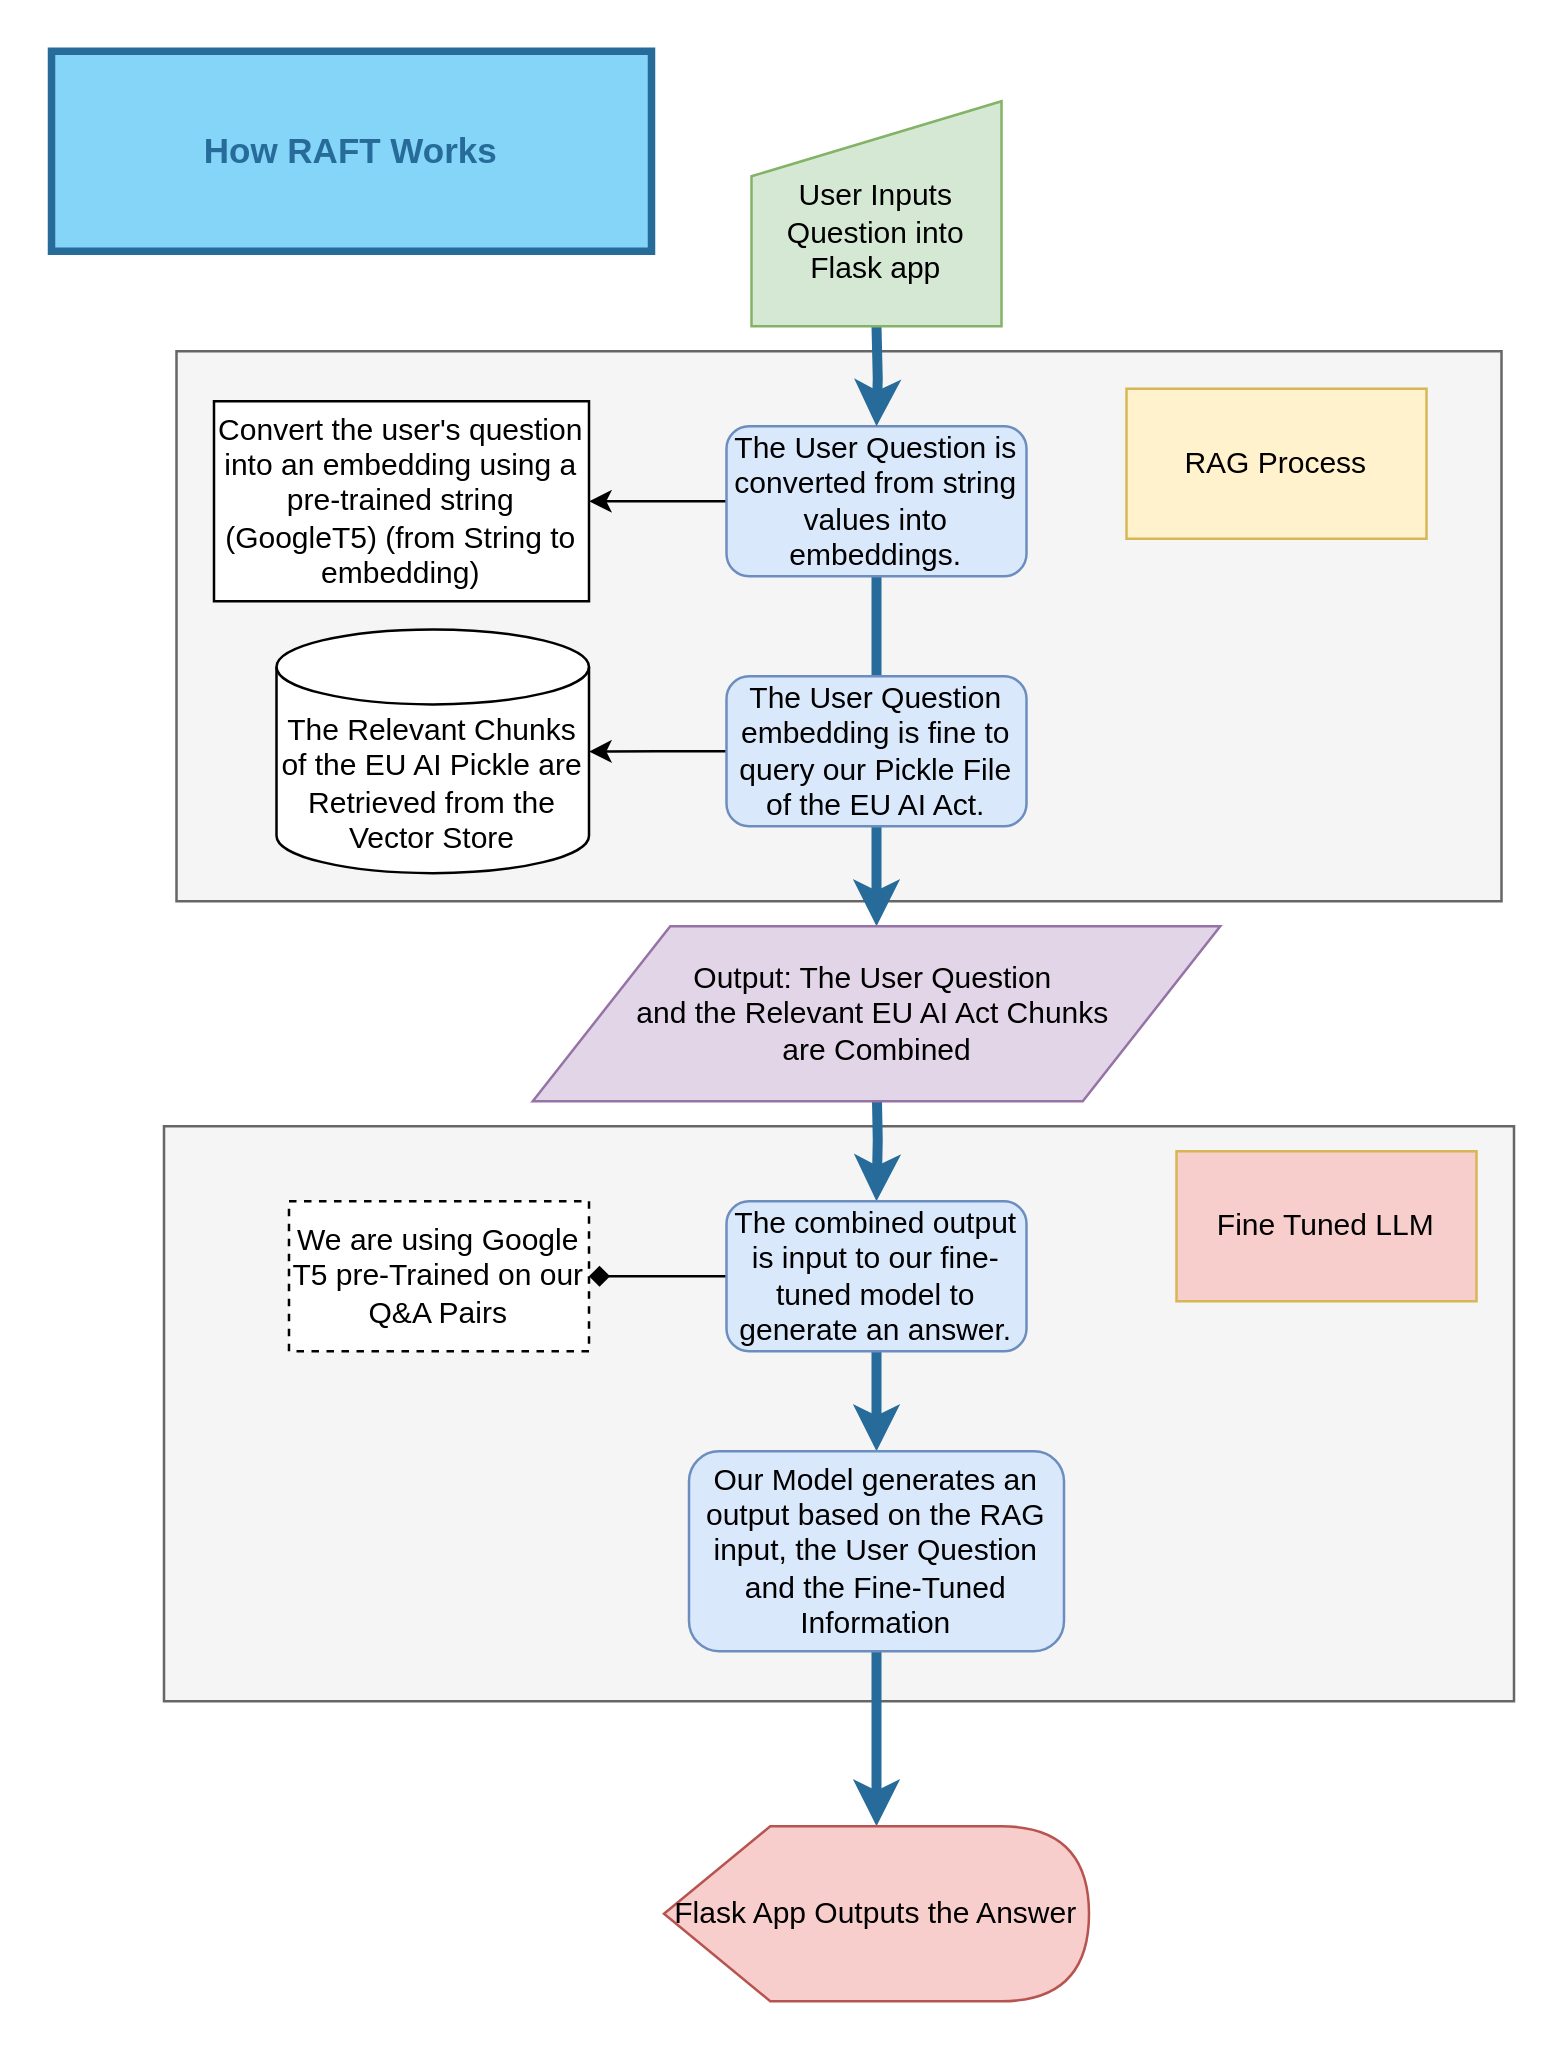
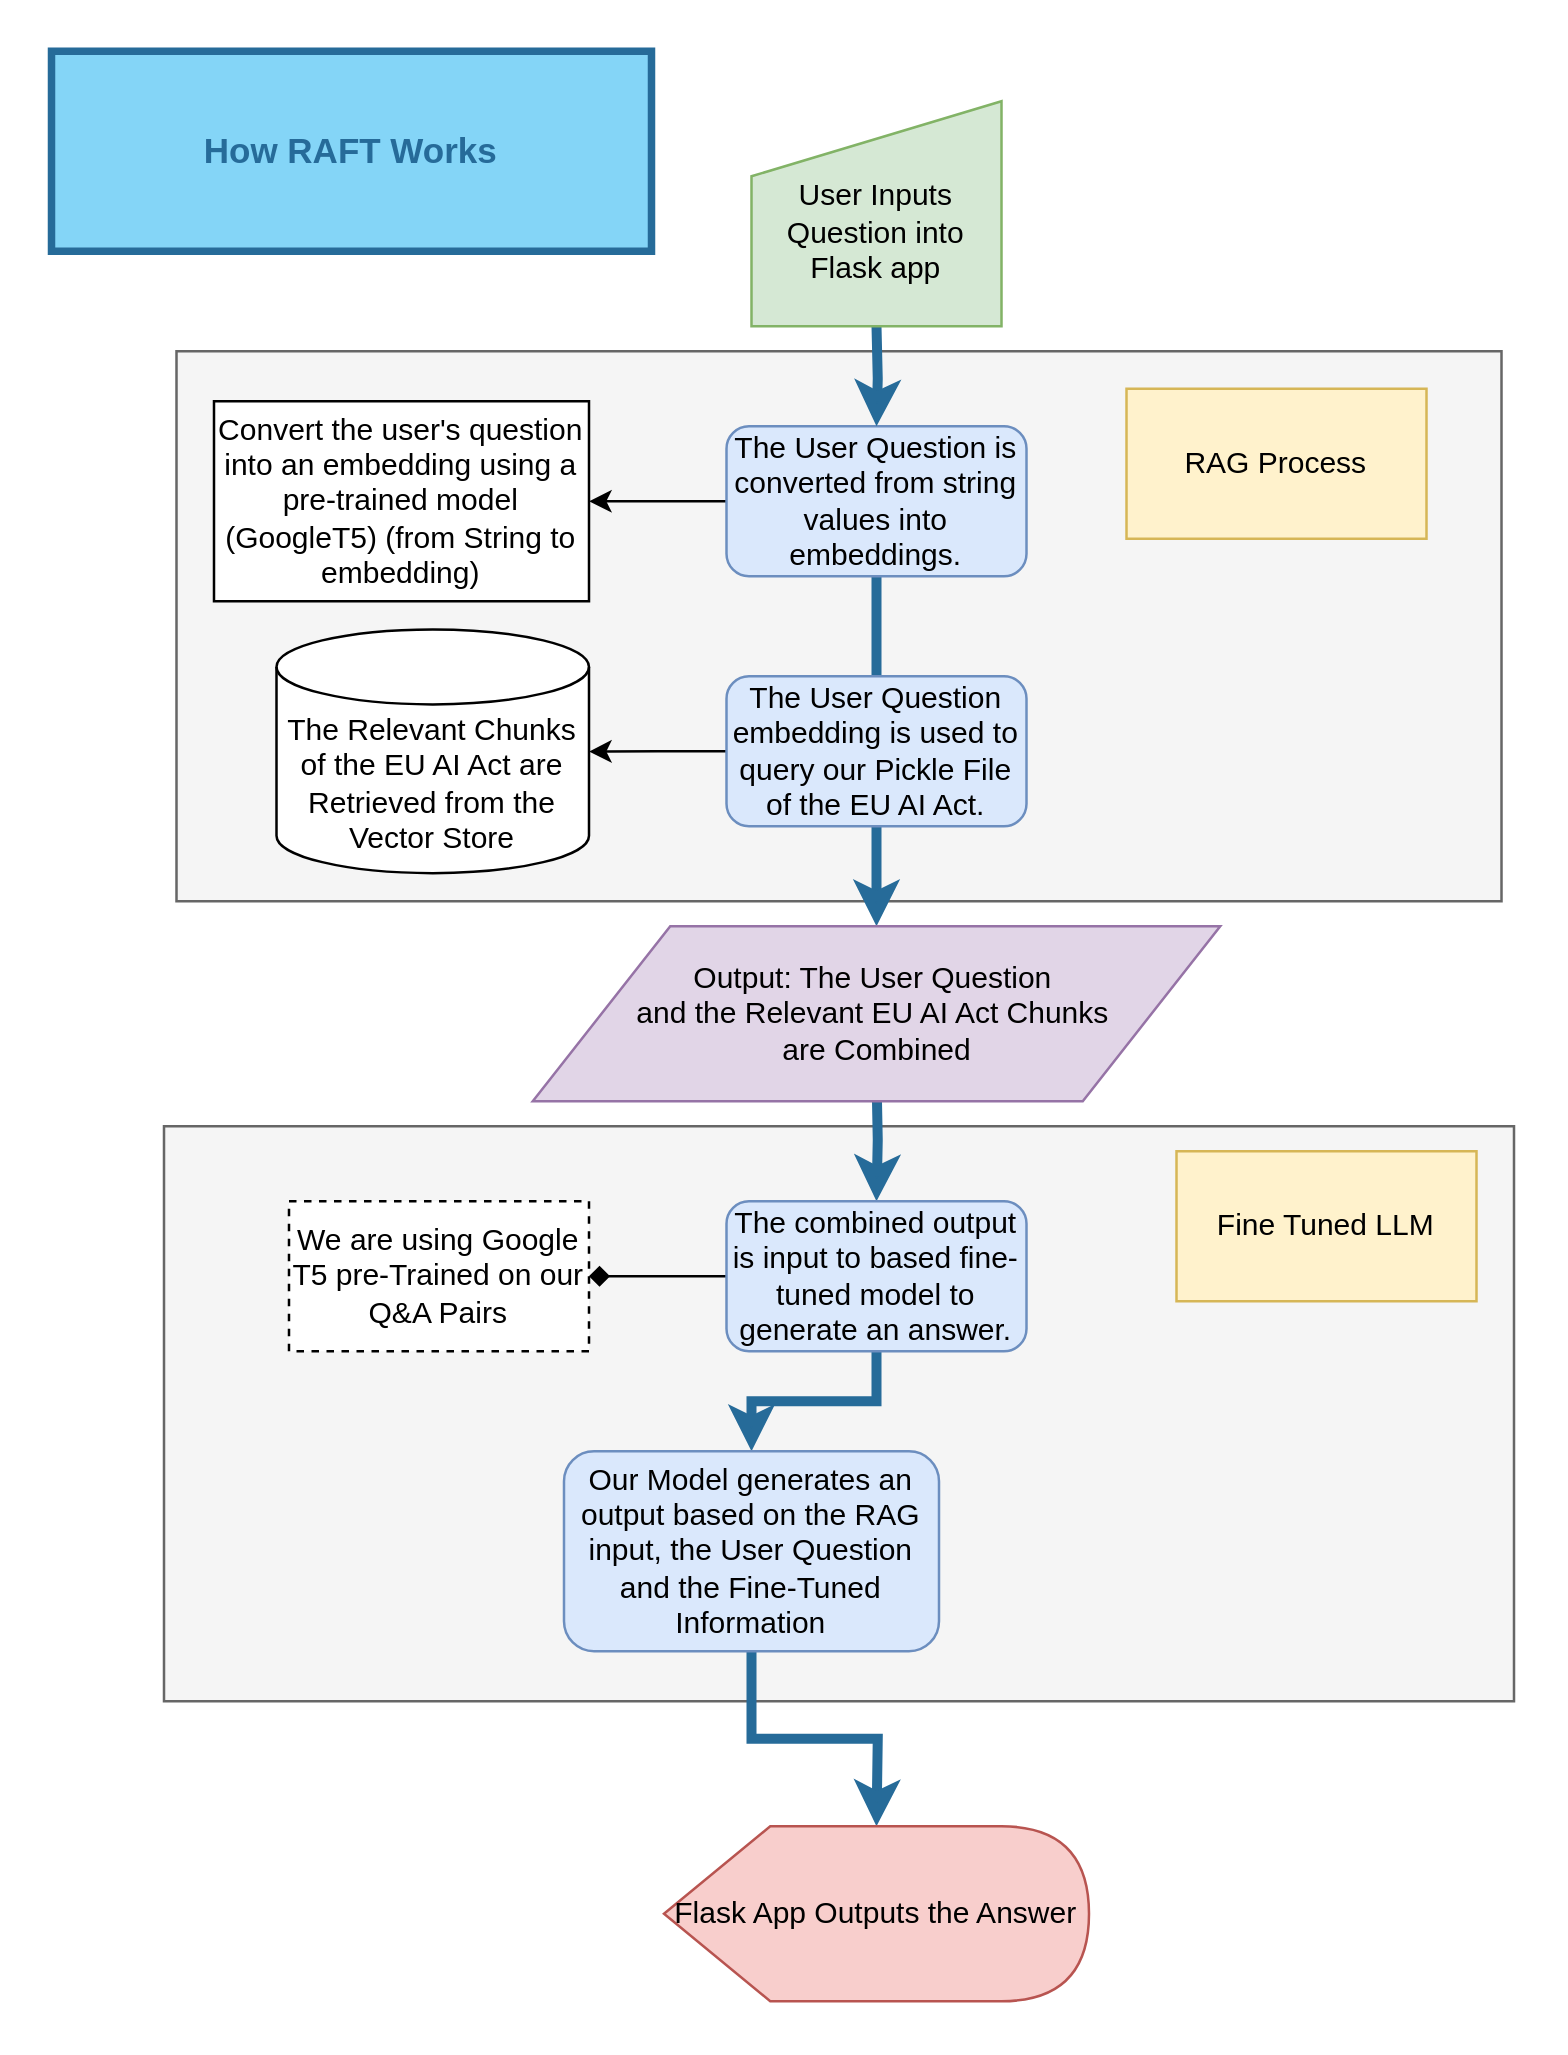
- <mxCell id="17" value="Convert the user's question into an embedding using a pre-trained string (GoogleT5) (from String to embedding)" style="rounded=0;whiteSpace=wrap;html=1;" vertex="1" parent="1"><mxGeometry x="85" y="160" width="150" height="80" as="geometry" /></mxCell>
+ <mxCell id="17" value="Convert the user's question into an embedding using a pre-trained model (GoogleT5) (from String to embedding)" style="rounded=0;whiteSpace=wrap;html=1;" vertex="1" parent="1"><mxGeometry x="85" y="160" width="150" height="80" as="geometry" /></mxCell>
- <mxCell id="9" value="The User Question embedding is fine to query our Pickle File of the EU AI Act." style="rounded=1;whiteSpace=wrap;html=1;fillColor=#dae8fc;strokeColor=#6c8ebf;" vertex="1" parent="1"><mxGeometry x="290" y="270" width="120" height="60" as="geometry" /></mxCell>
+ <mxCell id="9" value="The User Question embedding is used to query our Pickle File of the EU AI Act." style="rounded=1;whiteSpace=wrap;html=1;fillColor=#dae8fc;strokeColor=#6c8ebf;" vertex="1" parent="1"><mxGeometry x="290" y="270" width="120" height="60" as="geometry" /></mxCell>
- <mxCell id="20" value="The Relevant Chunks of the EU AI Pickle are Retrieved from the Vector Store" style="shape=cylinder3;whiteSpace=wrap;html=1;boundedLbl=1;backgroundOutline=1;size=15;" vertex="1" parent="1"><mxGeometry x="110" y="251.25" width="125" height="97.5" as="geometry" /></mxCell>
+ <mxCell id="20" value="The Relevant Chunks of the EU AI Act are Retrieved from the Vector Store" style="shape=cylinder3;whiteSpace=wrap;html=1;boundedLbl=1;backgroundOutline=1;size=15;" vertex="1" parent="1"><mxGeometry x="110" y="251.25" width="125" height="97.5" as="geometry" /></mxCell>
- <mxCell id="19" value="Fine Tuned LLM" style="rounded=0;whiteSpace=wrap;html=1;fillColor=#f8cecc;strokeColor=#d6b656;" vertex="1" parent="1"><mxGeometry x="470" y="460" width="120" height="60" as="geometry" /></mxCell>
+ <mxCell id="19" value="Fine Tuned LLM" style="rounded=0;whiteSpace=wrap;html=1;fillColor=#fff2cc;strokeColor=#d6b656;" vertex="1" parent="1"><mxGeometry x="470" y="460" width="120" height="60" as="geometry" /></mxCell>
- <mxCell id="13" value="&lt;div&gt;The combined output is input to our fine-tuned model to generate an answer.&lt;/div&gt;" style="rounded=1;whiteSpace=wrap;html=1;fillColor=#dae8fc;strokeColor=#6c8ebf;" vertex="1" parent="1"><mxGeometry x="290" y="480" width="120" height="60" as="geometry" /></mxCell>
+ <mxCell id="13" value="&lt;div&gt;The combined output is input to based fine-tuned model to generate an answer.&lt;/div&gt;" style="rounded=1;whiteSpace=wrap;html=1;fillColor=#dae8fc;strokeColor=#6c8ebf;" vertex="1" parent="1"><mxGeometry x="290" y="480" width="120" height="60" as="geometry" /></mxCell>
- <mxCell id="15" value="&lt;div&gt;Our Model generates an output based on the RAG input, the User Question and the Fine-Tuned Information&lt;/div&gt;" style="rounded=1;whiteSpace=wrap;html=1;fillColor=#dae8fc;strokeColor=#6c8ebf;" vertex="1" parent="1"><mxGeometry x="275" y="580" width="150" height="80" as="geometry" /></mxCell>
+ <mxCell id="15" value="&lt;div&gt;Our Model generates an output based on the RAG input, the User Question and the Fine-Tuned Information&lt;/div&gt;" style="rounded=1;whiteSpace=wrap;html=1;fillColor=#dae8fc;strokeColor=#6c8ebf;" vertex="1" parent="1"><mxGeometry x="225" y="580" width="150" height="80" as="geometry" /></mxCell>
